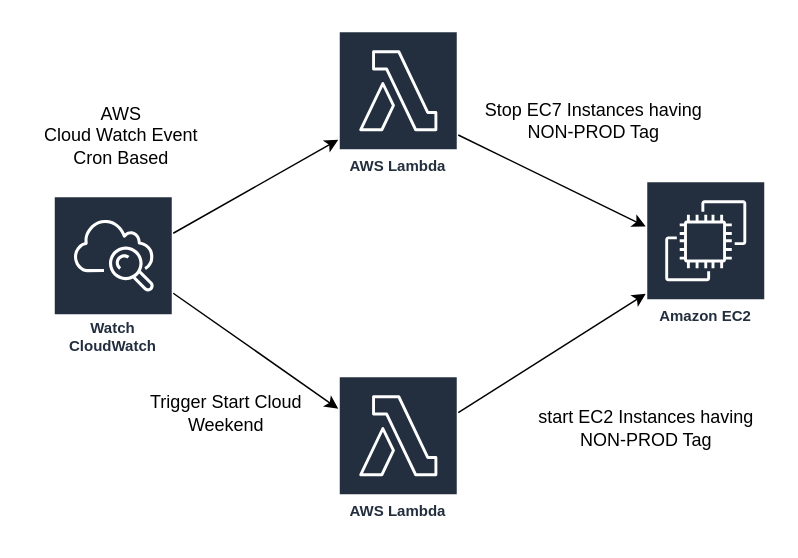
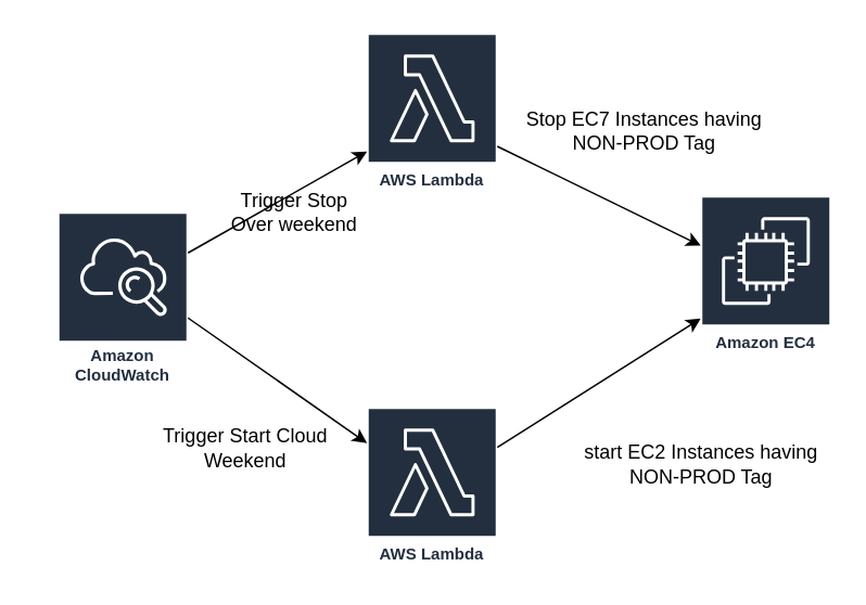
- <mxCell id="3" value="AWS &lt;br&gt;Cloud Watch Event&lt;br&gt;Cron Based" style="text;html=1;align=center;verticalAlign=middle;resizable=0;points=[];autosize=1;strokeColor=none;" parent="1" vertex="1"><mxGeometry x="20" y="65" width="120" height="50" as="geometry" /></mxCell>
+ <mxCell id="6" value="Trigger Stop &lt;br&gt;Over weekend" style="text;html=1;align=center;verticalAlign=middle;resizable=0;points=[];autosize=1;strokeColor=none;" parent="1" vertex="1"><mxGeometry x="135" y="115" width="90" height="30" as="geometry" /></mxCell>
- <mxCell id="14" value="Amazon EC2" style="outlineConnect=0;fontColor=#232F3E;gradientColor=none;strokeColor=#ffffff;fillColor=#232F3E;dashed=0;verticalLabelPosition=middle;verticalAlign=bottom;align=center;html=1;whiteSpace=wrap;fontSize=10;fontStyle=1;spacing=3;shape=mxgraph.aws4.productIcon;prIcon=mxgraph.aws4.ec2;" vertex="1" parent="1"><mxGeometry x="430" y="120" width="80" height="100" as="geometry" /></mxCell>
+ <mxCell id="14" value="Amazon EC4" style="outlineConnect=0;fontColor=#232F3E;gradientColor=none;strokeColor=#ffffff;fillColor=#232F3E;dashed=0;verticalLabelPosition=middle;verticalAlign=bottom;align=center;html=1;whiteSpace=wrap;fontSize=10;fontStyle=1;spacing=3;shape=mxgraph.aws4.productIcon;prIcon=mxgraph.aws4.ec2;" vertex="1" parent="1"><mxGeometry x="430" y="120" width="80" height="100" as="geometry" /></mxCell>
- <mxCell id="2" value="Watch CloudWatch" style="outlineConnect=0;fontColor=#232F3E;gradientColor=none;strokeColor=#ffffff;fillColor=#232F3E;dashed=0;verticalLabelPosition=middle;verticalAlign=bottom;align=center;html=1;whiteSpace=wrap;fontSize=10;fontStyle=1;spacing=3;shape=mxgraph.aws4.productIcon;prIcon=mxgraph.aws4.cloudwatch;" parent="1" vertex="1"><mxGeometry x="35" y="130" width="80" height="110" as="geometry" /></mxCell>
+ <mxCell id="2" value="Amazon CloudWatch" style="outlineConnect=0;fontColor=#232F3E;gradientColor=none;strokeColor=#ffffff;fillColor=#232F3E;dashed=0;verticalLabelPosition=middle;verticalAlign=bottom;align=center;html=1;whiteSpace=wrap;fontSize=10;fontStyle=1;spacing=3;shape=mxgraph.aws4.productIcon;prIcon=mxgraph.aws4.cloudwatch;" parent="1" vertex="1"><mxGeometry x="35" y="130" width="80" height="110" as="geometry" /></mxCell>
